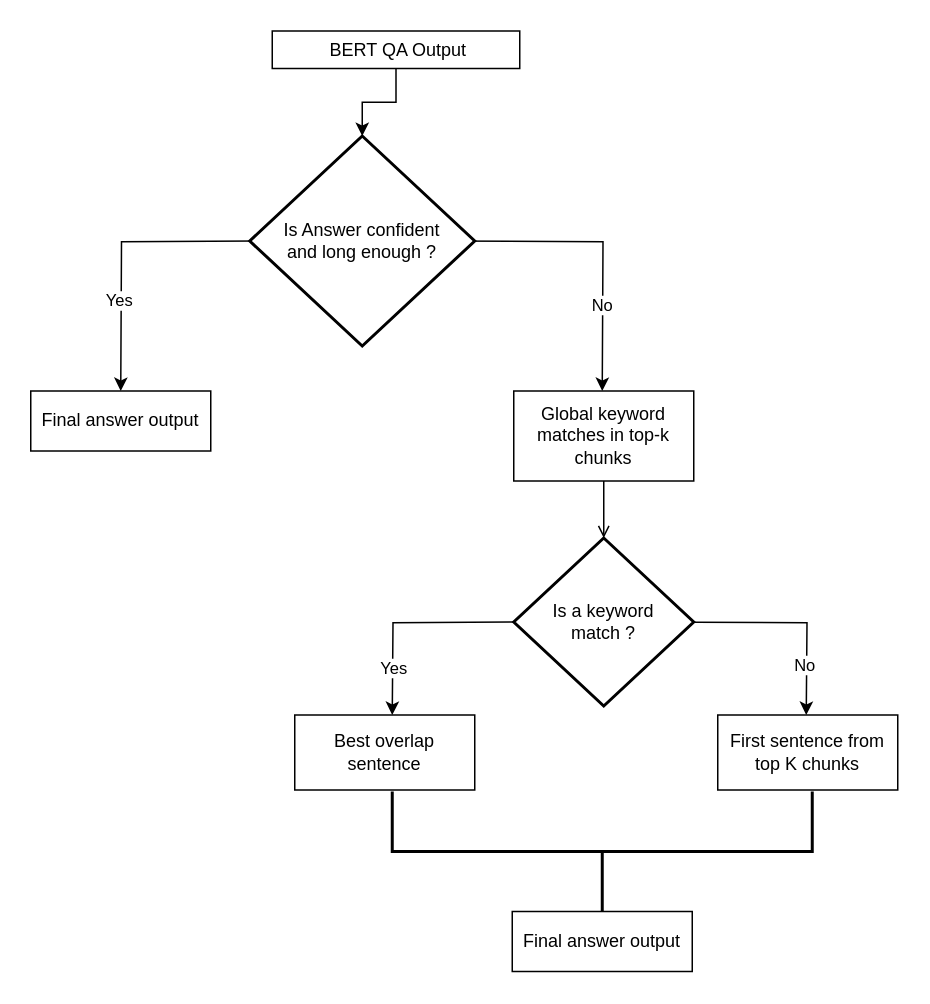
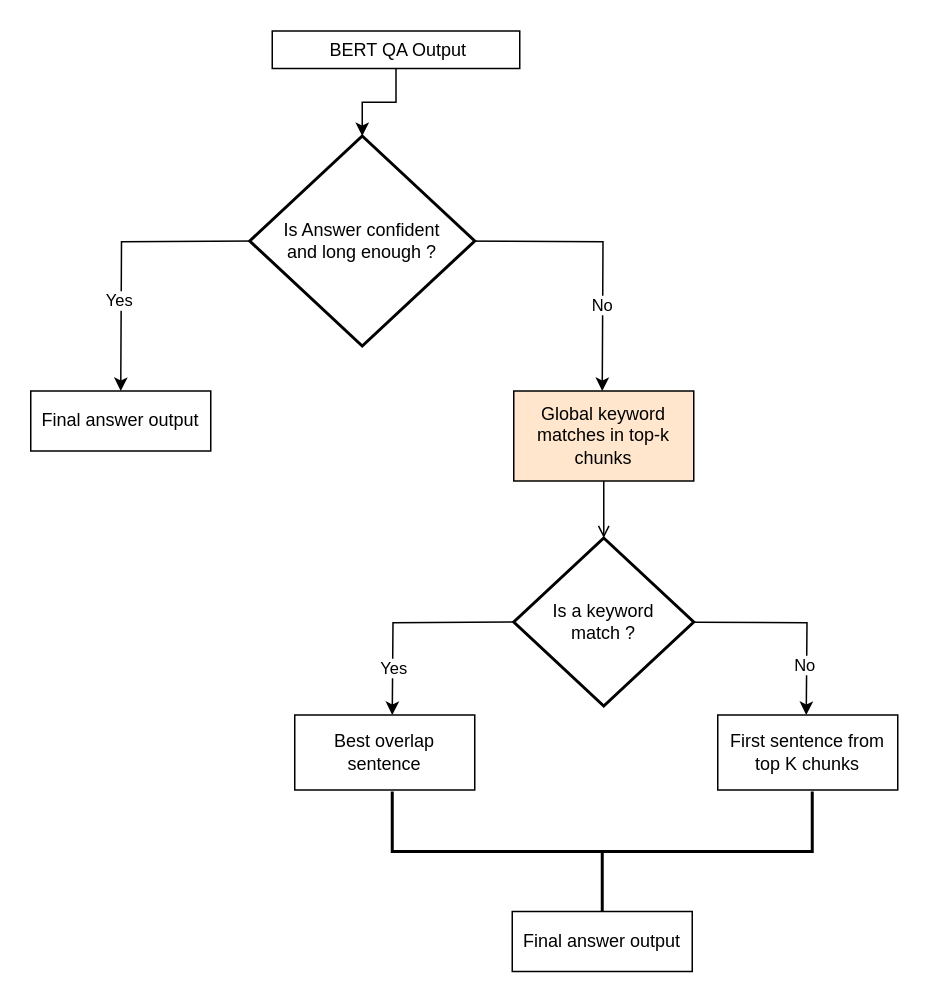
- <mxCell id="11" value="Global keyword matches in top-k chunks" style="rounded=0;whiteSpace=wrap;html=1;" vertex="1" parent="1"><mxGeometry x="342" y="260" width="120" height="60" as="geometry" /></mxCell>
+ <mxCell id="11" value="Global keyword matches in top-k chunks" style="rounded=0;whiteSpace=wrap;html=1;fillColor=#ffe6cc;" vertex="1" parent="1"><mxGeometry x="342" y="260" width="120" height="60" as="geometry" /></mxCell>
